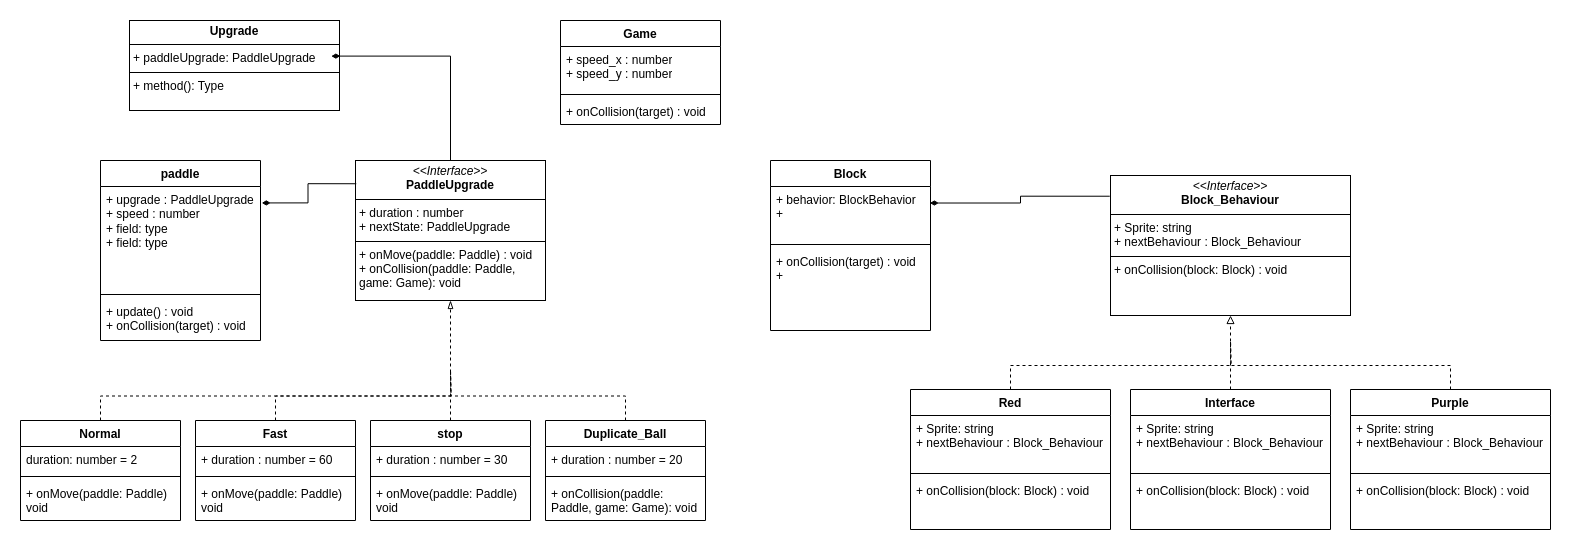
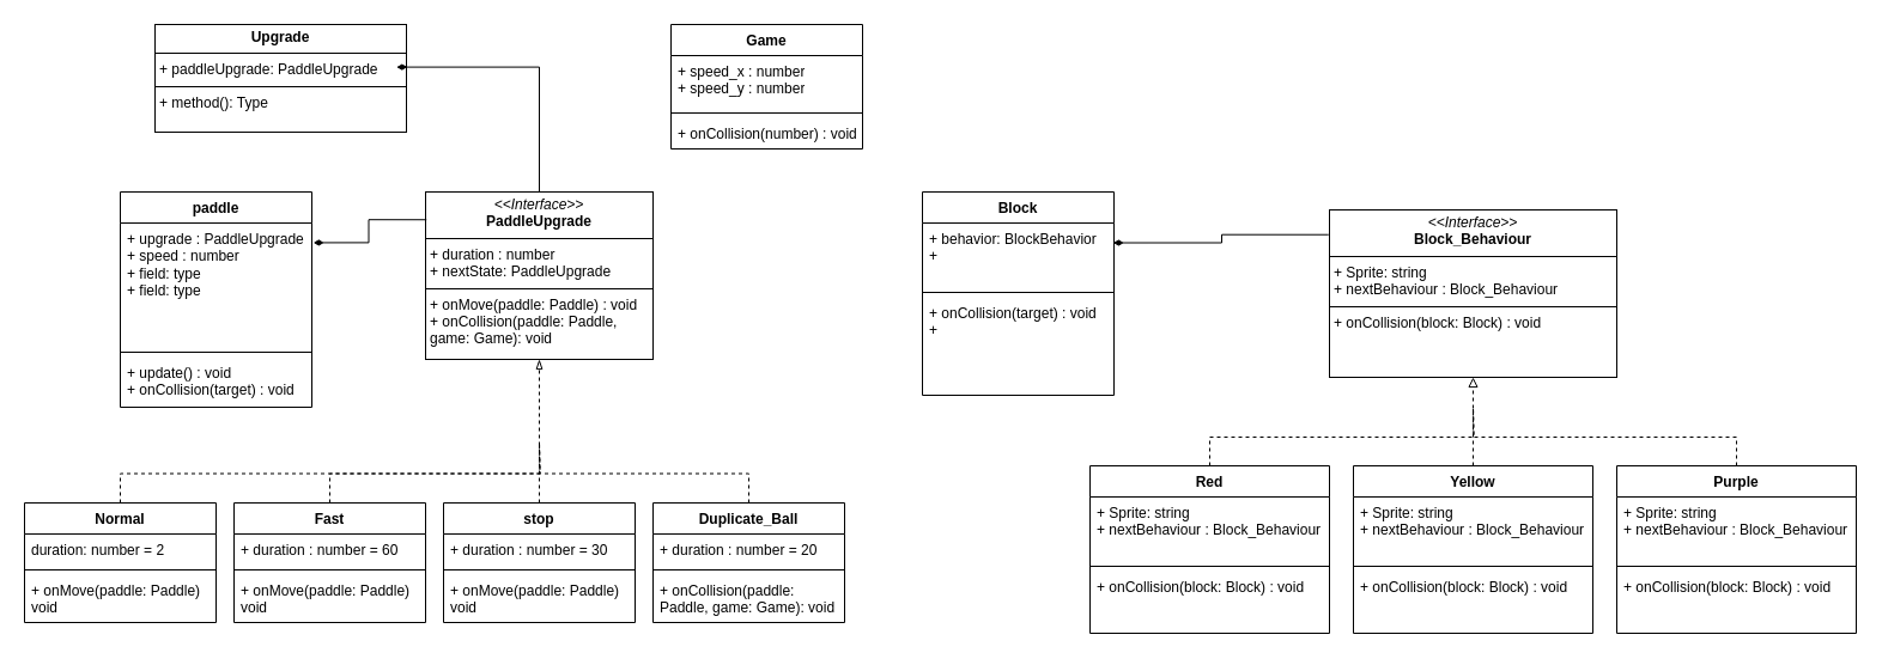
- <mxCell id="54" value="+ onCollision(target) : void" style="text;strokeColor=none;fillColor=none;align=left;verticalAlign=top;spacingLeft=4;spacingRight=4;overflow=hidden;rotatable=0;points=[[0,0.5],[1,0.5]];portConstraint=eastwest;whiteSpace=wrap;html=1;" vertex="1" parent="51"><mxGeometry y="78" width="160" height="26" as="geometry" /></mxCell>
+ <mxCell id="54" value="+ onCollision(number) : void" style="text;strokeColor=none;fillColor=none;align=left;verticalAlign=top;spacingLeft=4;spacingRight=4;overflow=hidden;rotatable=0;points=[[0,0.5],[1,0.5]];portConstraint=eastwest;whiteSpace=wrap;html=1;" vertex="1" parent="51"><mxGeometry y="78" width="160" height="26" as="geometry" /></mxCell>
- <mxCell id="45" value="Interface" style="swimlane;fontStyle=1;align=center;verticalAlign=top;childLayout=stackLayout;horizontal=1;startSize=26;horizontalStack=0;resizeParent=1;resizeParentMax=0;resizeLast=0;collapsible=1;marginBottom=0;whiteSpace=wrap;html=1;" vertex="1" parent="1"><mxGeometry x="1130" y="389" width="200" height="140" as="geometry" /></mxCell>
+ <mxCell id="45" value="Yellow" style="swimlane;fontStyle=1;align=center;verticalAlign=top;childLayout=stackLayout;horizontal=1;startSize=26;horizontalStack=0;resizeParent=1;resizeParentMax=0;resizeLast=0;collapsible=1;marginBottom=0;whiteSpace=wrap;html=1;" vertex="1" parent="1"><mxGeometry x="1130" y="389" width="200" height="140" as="geometry" /></mxCell>
